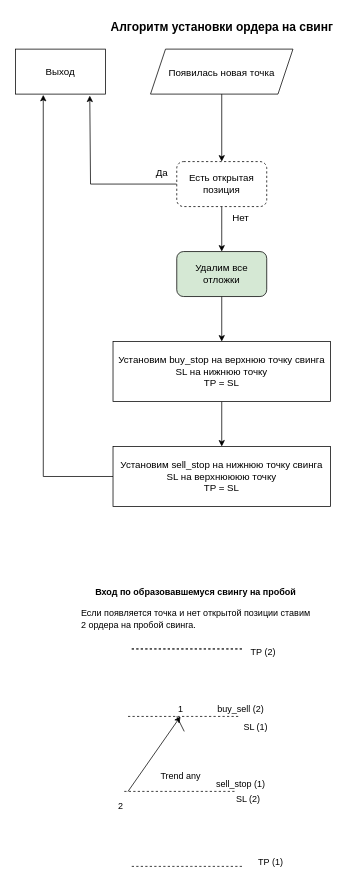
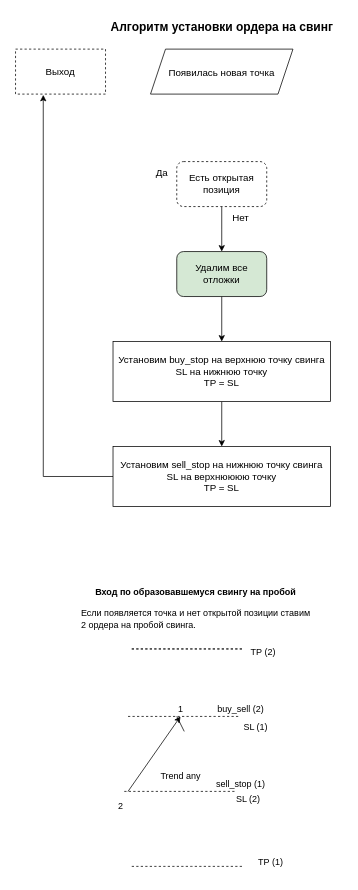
- <mxCell id="8" value="Выход" style="rounded=0;whiteSpace=wrap;html=1;fontSize=13;" parent="1" vertex="1"><mxGeometry x="20" y="65" width="120" height="60" as="geometry" /></mxCell>
+ <mxCell id="8" value="Выход" style="rounded=0;whiteSpace=wrap;html=1;fontSize=13;dashed=1;" parent="1" vertex="1"><mxGeometry x="20" y="65" width="120" height="60" as="geometry" /></mxCell>
- <mxCell id="3" style="edgeStyle=orthogonalEdgeStyle;rounded=0;orthogonalLoop=1;jettySize=auto;html=1;entryX=0.5;entryY=0;entryDx=0;entryDy=0;fontSize=13;" parent="1" source="4" target="7" edge="1"><mxGeometry relative="1" as="geometry" /></mxCell>
- <mxCell id="5" value="" style="edgeStyle=orthogonalEdgeStyle;rounded=0;orthogonalLoop=1;jettySize=auto;html=1;fontSize=13;entryX=0.825;entryY=1.033;entryDx=0;entryDy=0;entryPerimeter=0;" parent="1" source="7" target="8" edge="1"><mxGeometry relative="1" as="geometry"><mxPoint x="155" y="245" as="targetPoint" /><Array as="points"><mxPoint x="120" y="245" /></Array></mxGeometry></mxCell>
